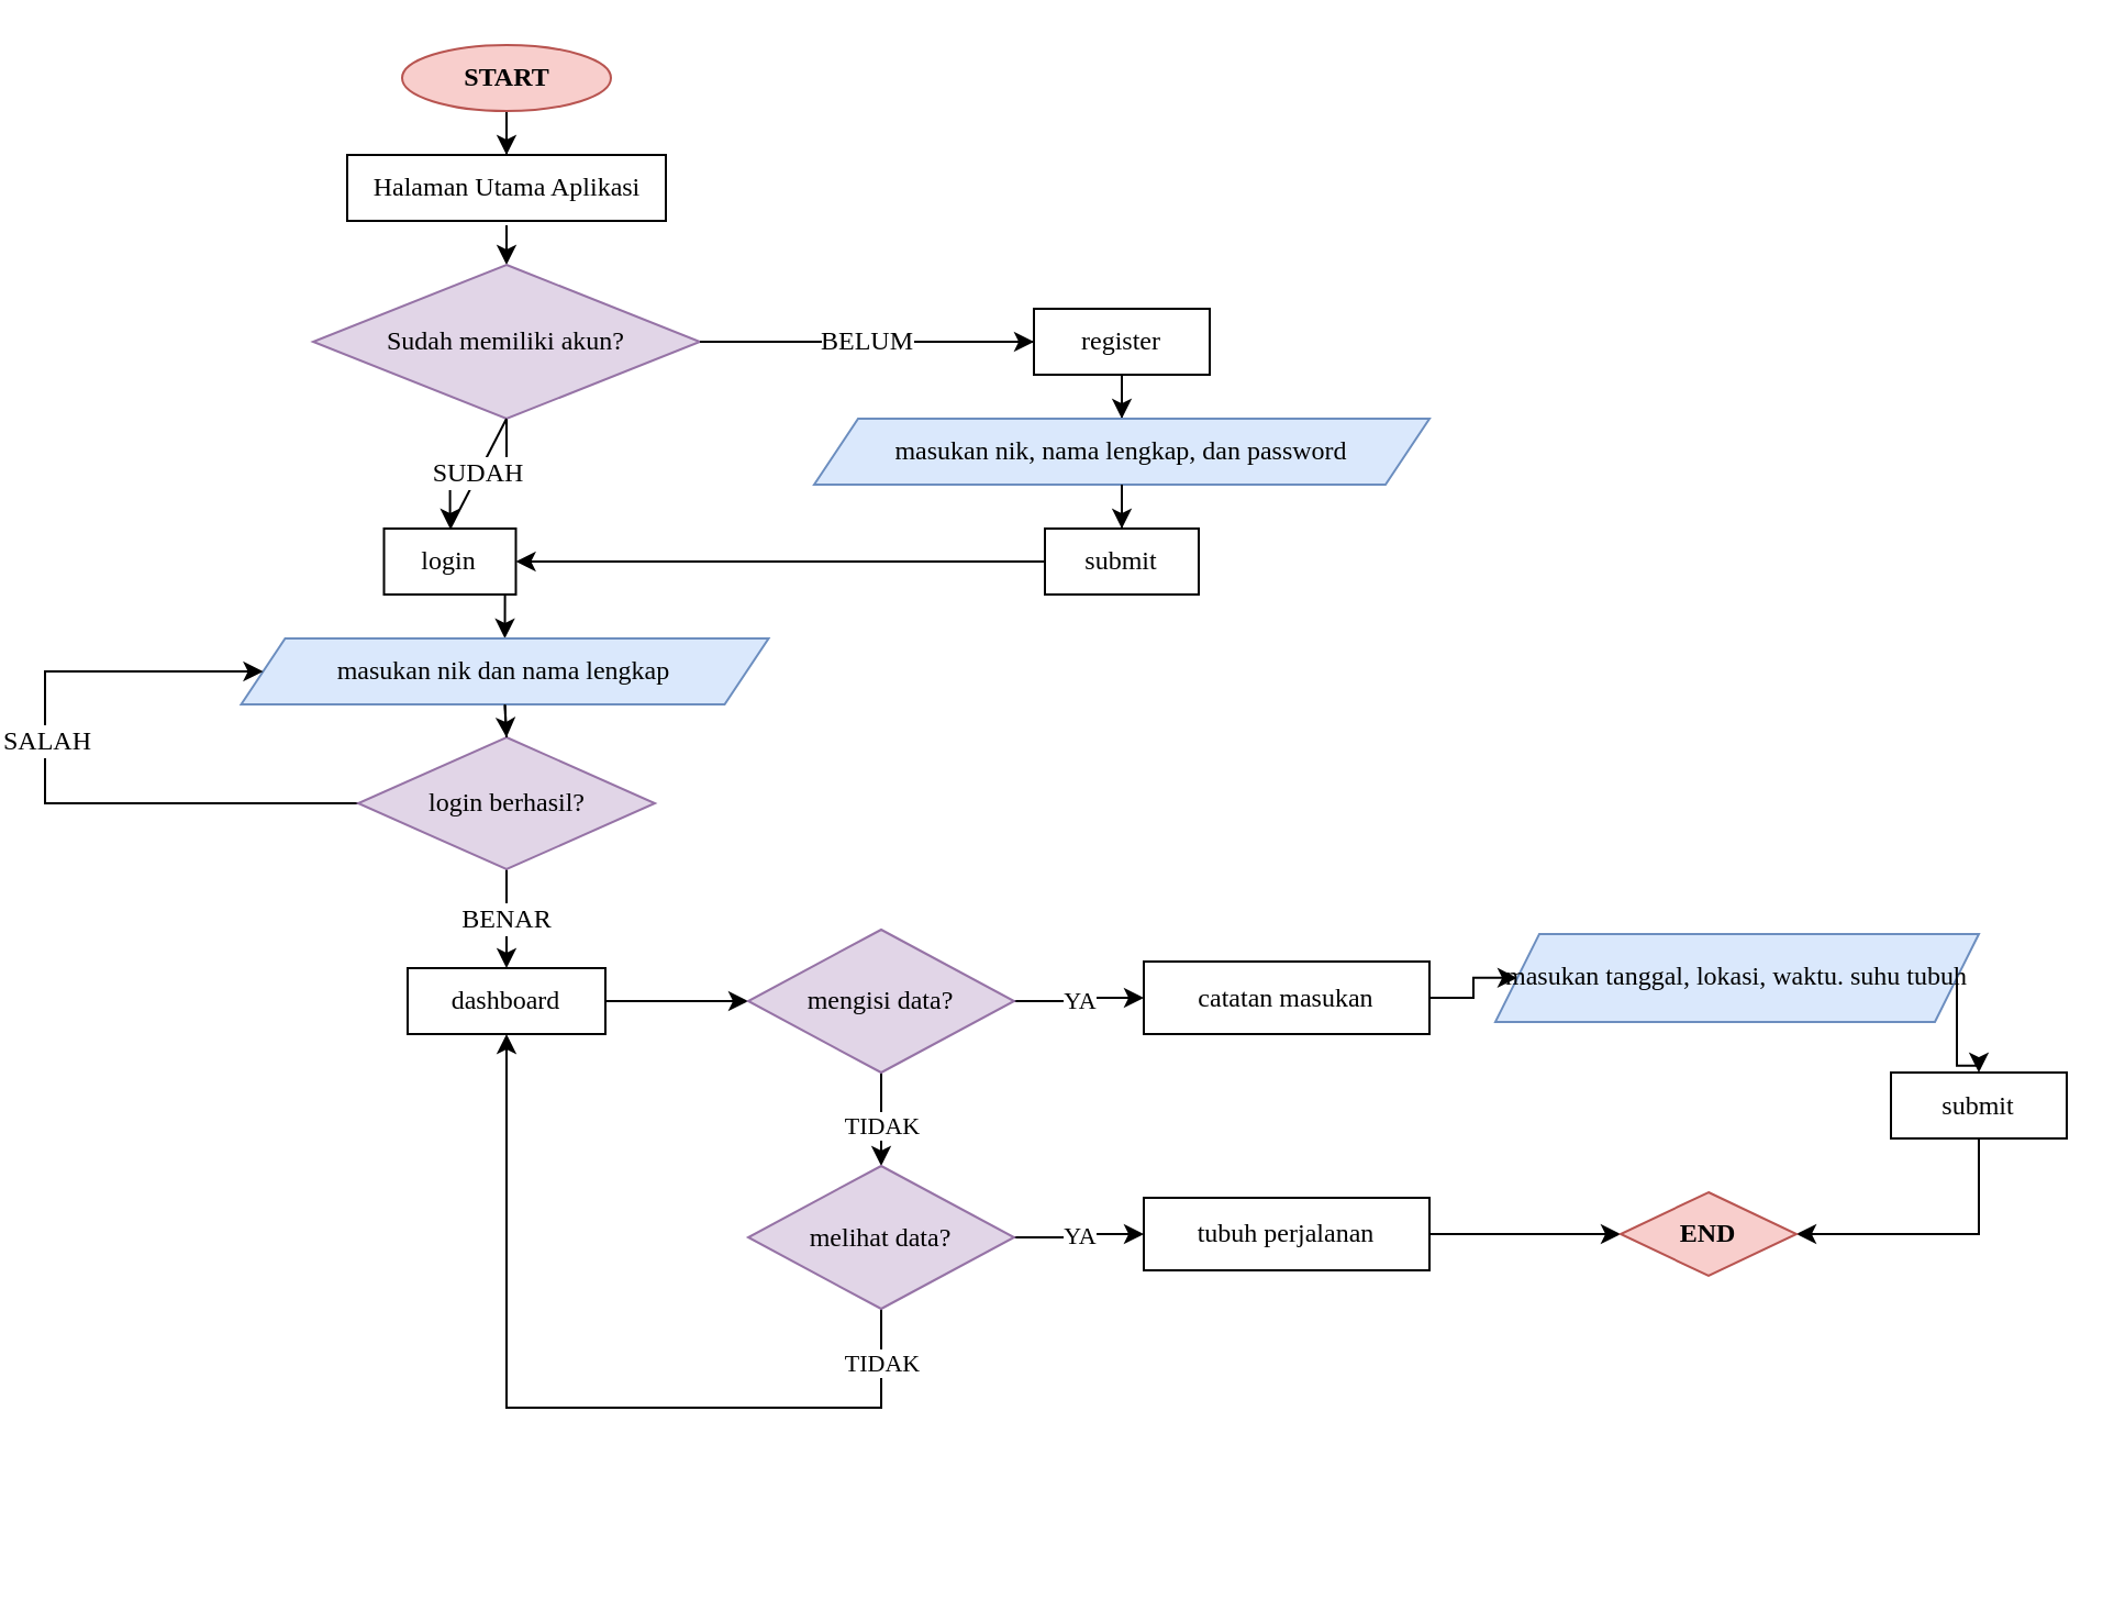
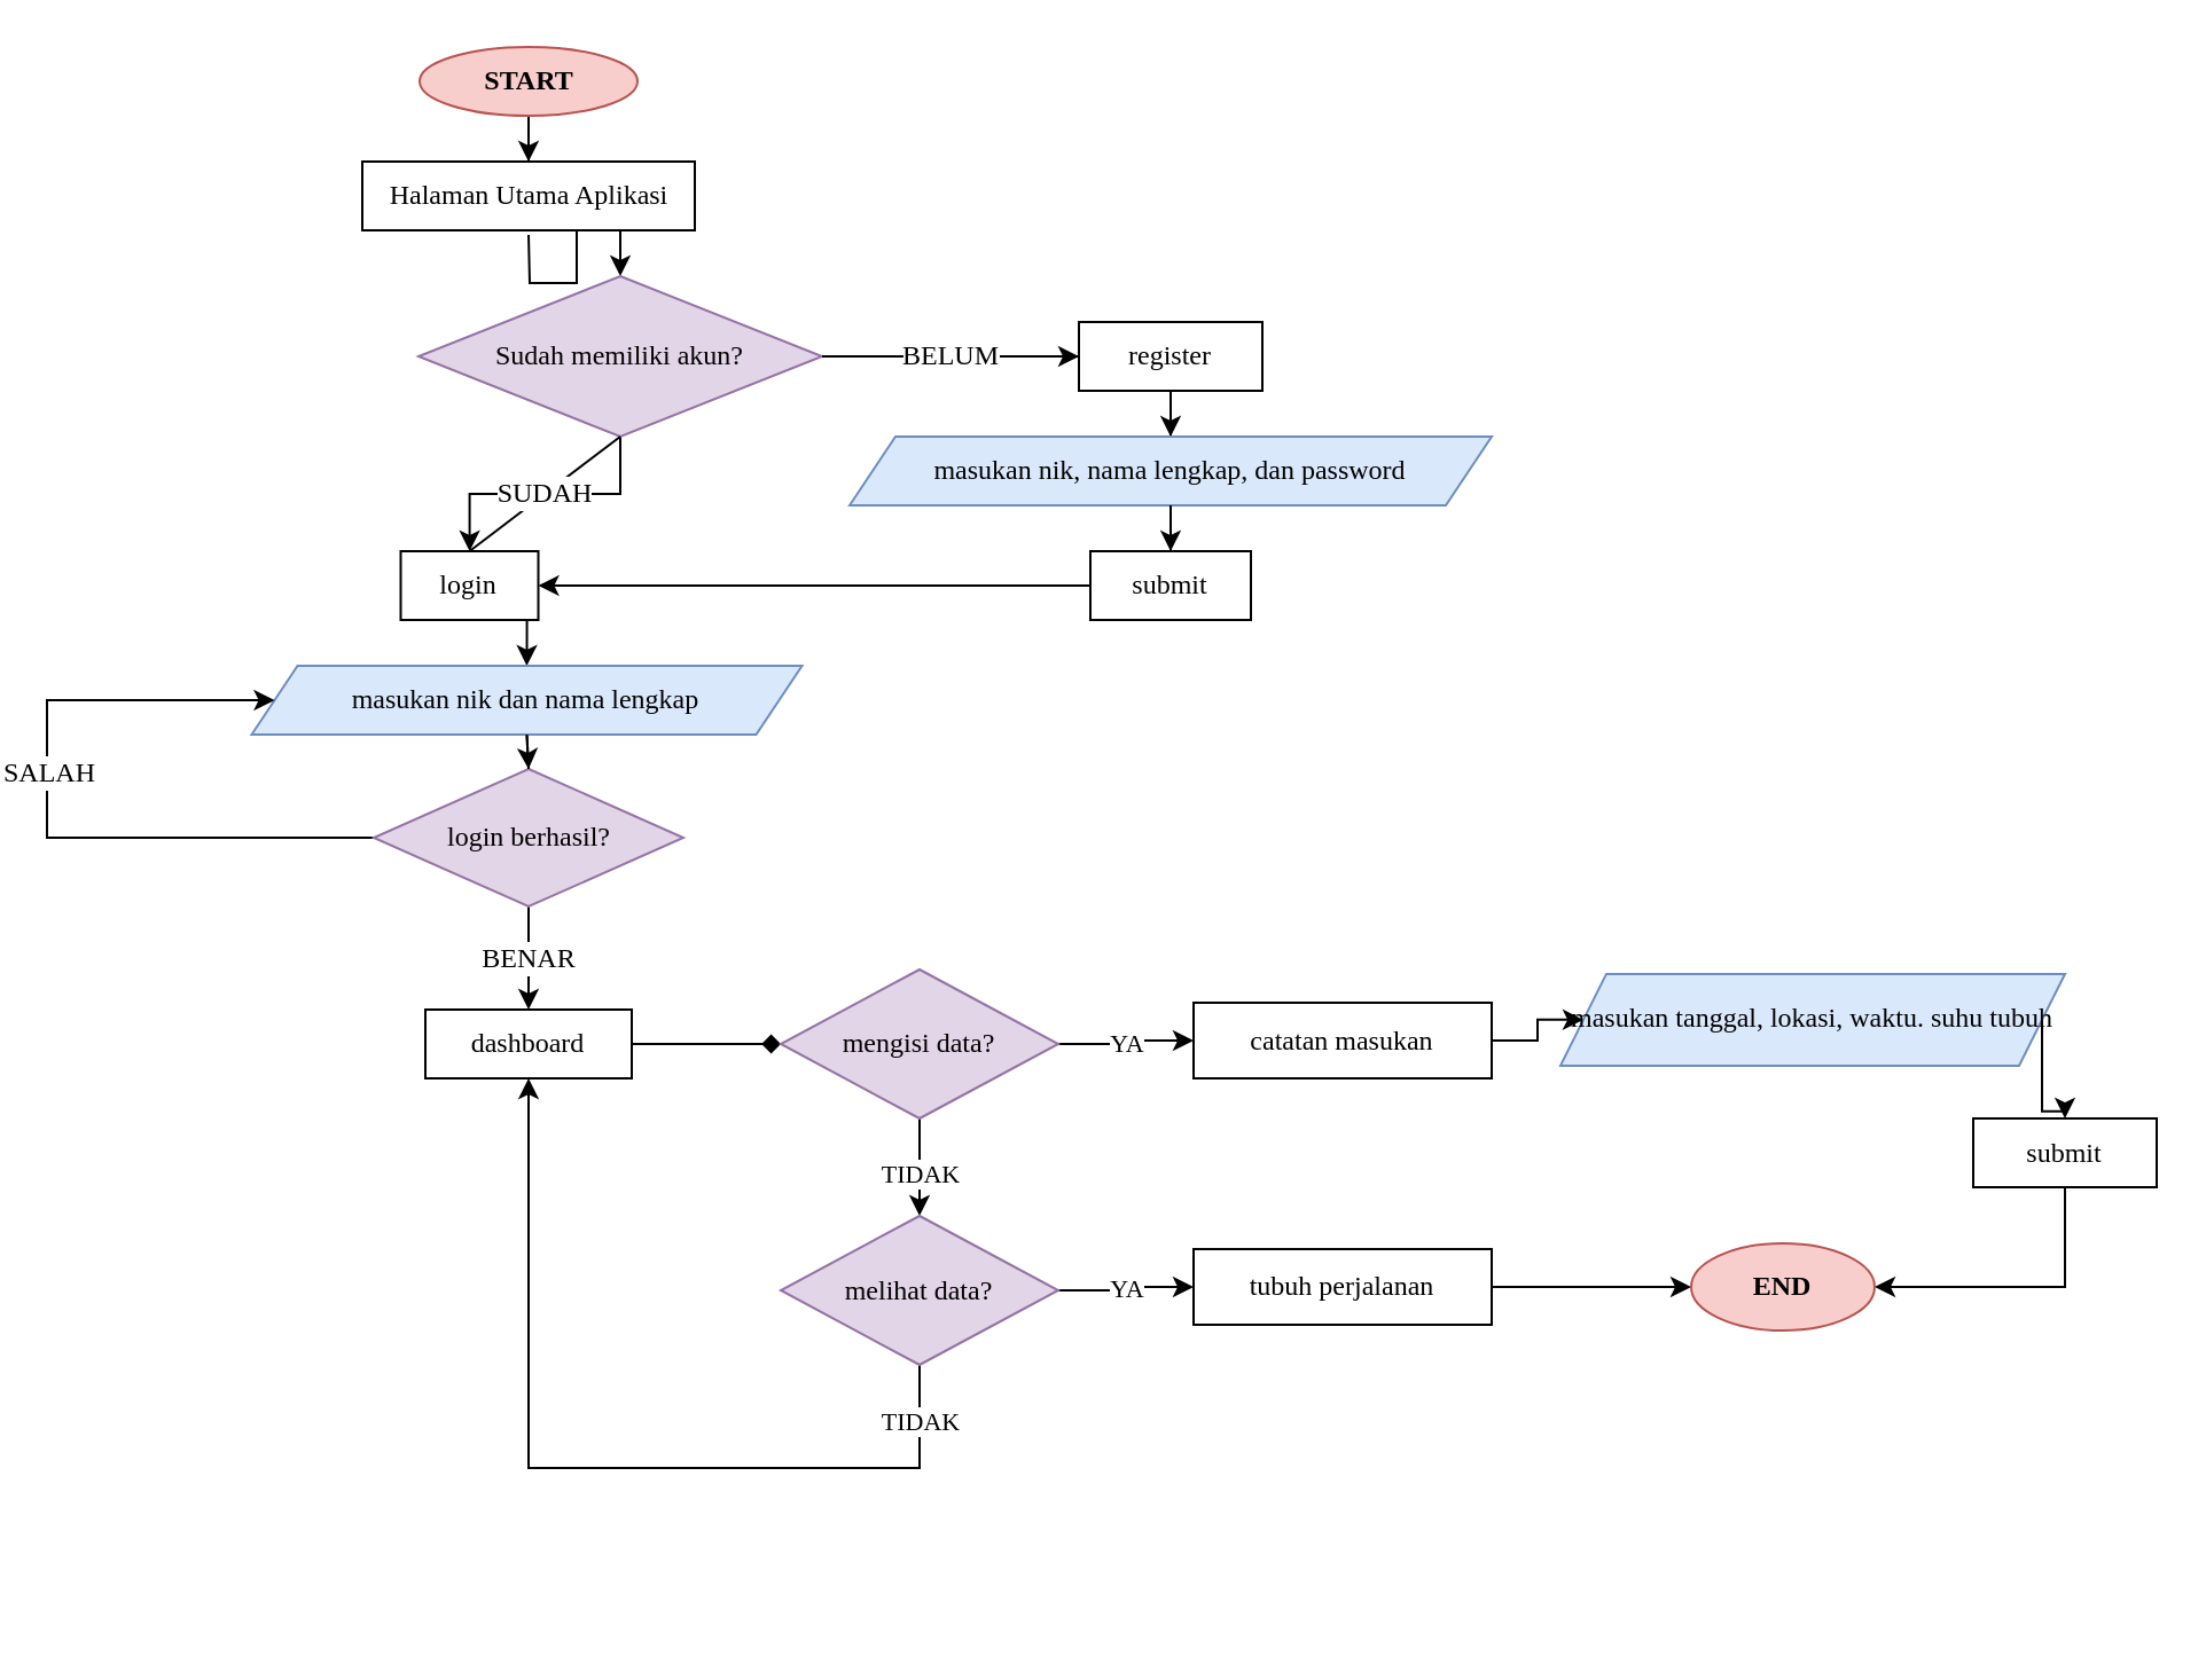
- <mxCell id="5" value="Sudah memiliki akun?" style="rhombus;whiteSpace=wrap;html=1;rounded=0;fillColor=#e1d5e7;strokeColor=#9673a6;fontFamily=Georgia;labelBackgroundColor=none;" parent="1" vertex="1"><mxGeometry x="142" y="120" width="176" height="70" as="geometry" /></mxCell>
+ <mxCell id="5" value="Sudah memiliki akun?" style="rhombus;whiteSpace=wrap;html=1;rounded=0;fillColor=#e1d5e7;strokeColor=#9673a6;fontFamily=Georgia;labelBackgroundColor=none;" parent="1" vertex="1"><mxGeometry x="182" y="120" width="176" height="70" as="geometry" /></mxCell>
- <mxCell id="26" style="edgeStyle=orthogonalEdgeStyle;rounded=0;orthogonalLoop=1;jettySize=auto;html=1;exitX=1;exitY=0.5;exitDx=0;exitDy=0;entryX=0;entryY=0.5;entryDx=0;entryDy=0;fontFamily=Georgia;" edge="1" parent="1" source="27" target="33"><mxGeometry relative="1" as="geometry" /></mxCell>
+ <mxCell id="26" style="edgeStyle=orthogonalEdgeStyle;rounded=0;orthogonalLoop=1;jettySize=auto;html=1;exitX=1;exitY=0.5;exitDx=0;exitDy=0;entryX=0;entryY=0.5;entryDx=0;entryDy=0;fontFamily=Georgia;endArrow=diamond;" edge="1" parent="1" source="27" target="33"><mxGeometry relative="1" as="geometry" /></mxCell>
- <mxCell id="46" value="END" style="rhombus;whiteSpace=wrap;html=1;fontFamily=Georgia;fillColor=#f8cecc;fontStyle=1;strokeColor=#b85450;" vertex="1" parent="1"><mxGeometry x="737" y="542" width="80" height="38" as="geometry" /></mxCell>
+ <mxCell id="46" value="END" style="ellipse;whiteSpace=wrap;html=1;fontFamily=Georgia;fillColor=#f8cecc;fontStyle=1;strokeColor=#b85450;" vertex="1" parent="1"><mxGeometry x="737" y="542" width="80" height="38" as="geometry" /></mxCell>
